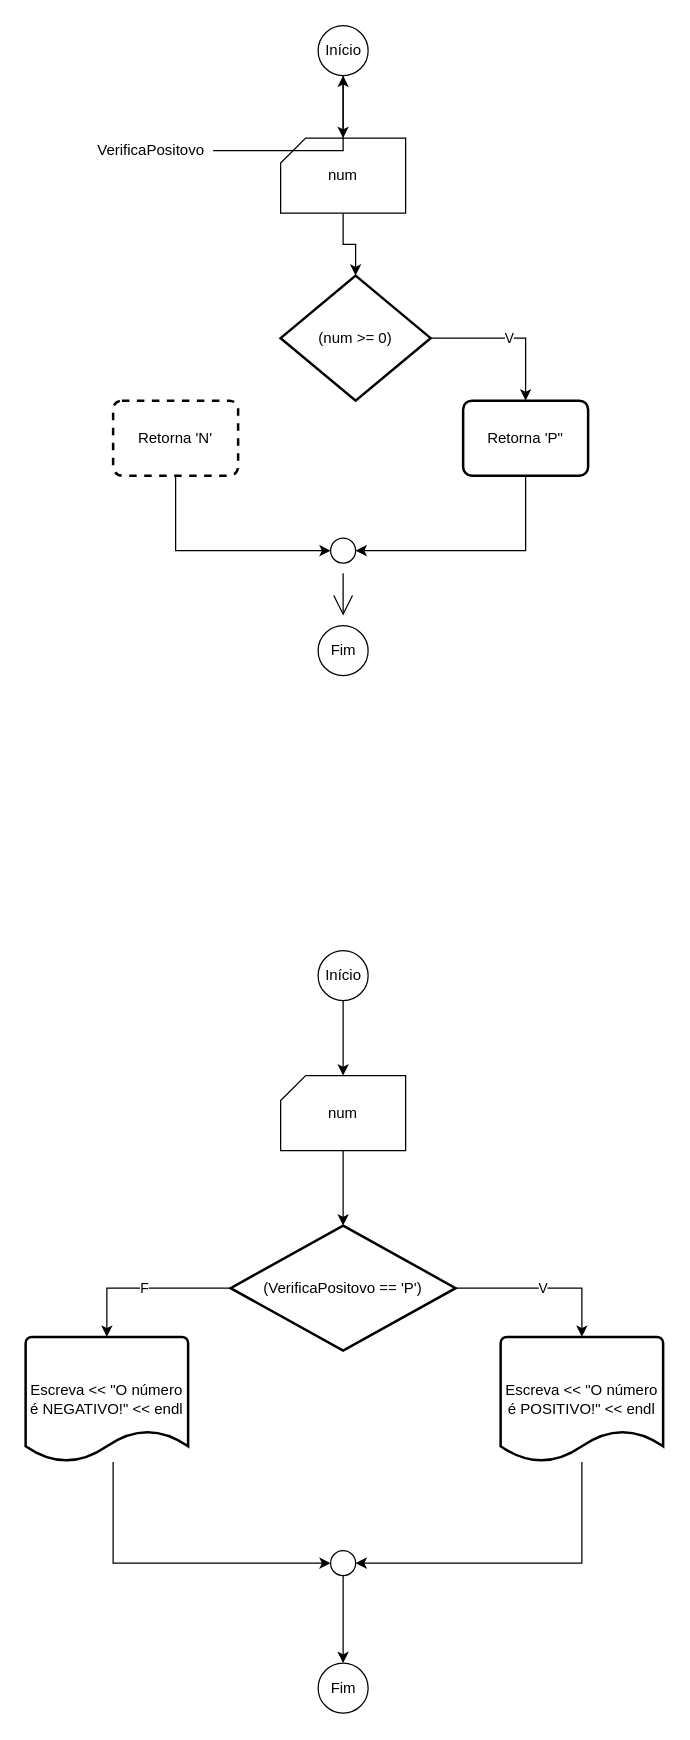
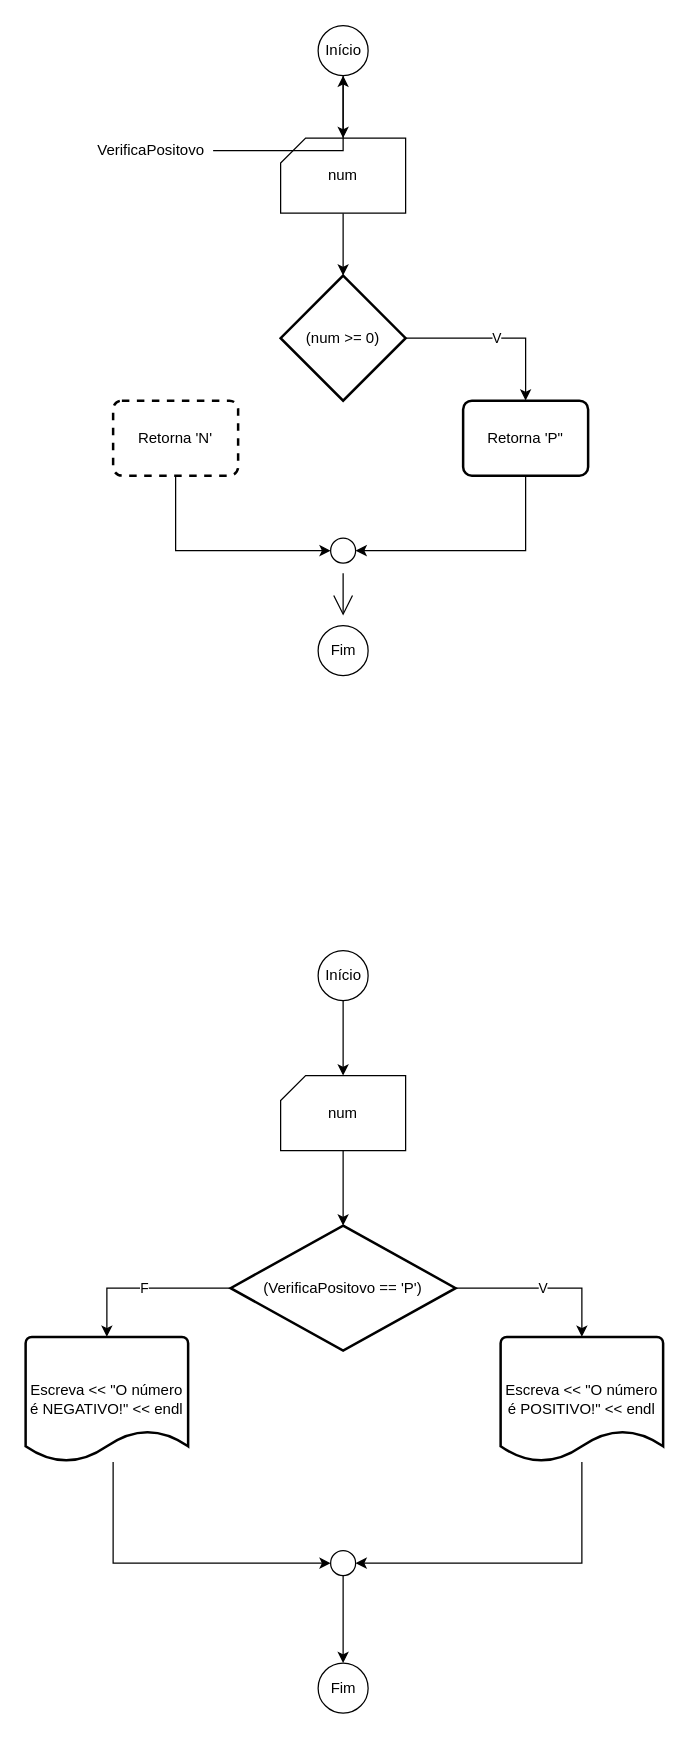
- <mxCell id="9" value="(num &amp;gt;= 0)" style="strokeWidth=2;html=1;shape=mxgraph.flowchart.decision;whiteSpace=wrap;" parent="1" vertex="1"><mxGeometry x="224" y="220" width="120" height="100" as="geometry" /></mxCell>
+ <mxCell id="9" value="(num &amp;gt;= 0)" style="strokeWidth=2;html=1;shape=mxgraph.flowchart.decision;whiteSpace=wrap;" parent="1" vertex="1"><mxGeometry x="224" y="220" width="100" height="100" as="geometry" /></mxCell>
